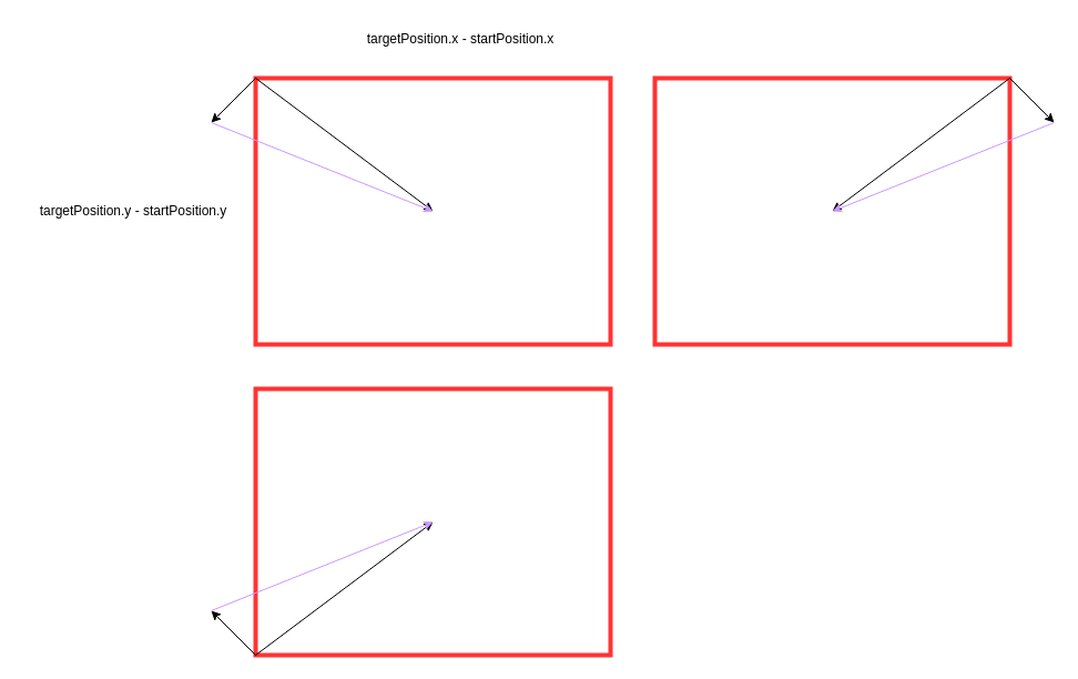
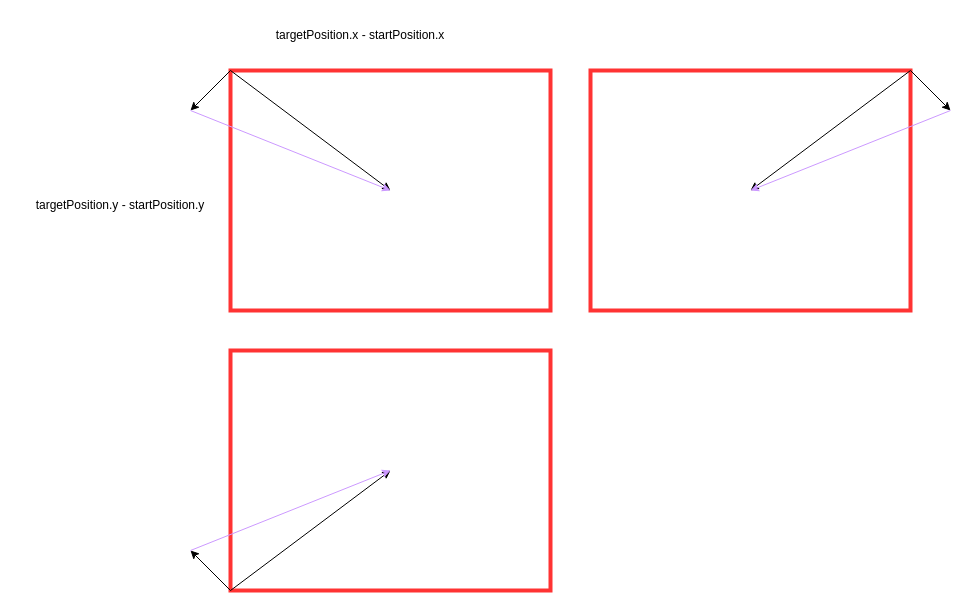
- <mxCell id="10" value="targetPosition.x - startPosition.x" style="text;html=1;strokeColor=none;fillColor=none;align=center;verticalAlign=middle;whiteSpace=wrap;rounded=0;" vertex="1" parent="1"><mxGeometry x="315" y="20" width="200" height="30" as="geometry" /></mxCell>
+ <mxCell id="10" value="targetPosition.x - startPosition.x" style="text;html=1;strokeColor=none;fillColor=none;align=center;verticalAlign=middle;whiteSpace=wrap;rounded=0;" vertex="1" parent="1"><mxGeometry x="260" y="20" width="200" height="30" as="geometry" /></mxCell>
- <mxCell id="11" value="targetPosition.y - startPosition.y" style="text;html=1;strokeColor=none;fillColor=none;align=center;verticalAlign=middle;whiteSpace=wrap;rounded=0;" vertex="1" parent="1"><mxGeometry x="20" y="175" width="200" height="30" as="geometry" /></mxCell>
+ <mxCell id="11" value="targetPosition.y - startPosition.y" style="text;html=1;strokeColor=none;fillColor=none;align=center;verticalAlign=middle;whiteSpace=wrap;rounded=0;" vertex="1" parent="1"><mxGeometry x="20" y="190" width="200" height="30" as="geometry" /></mxCell>
